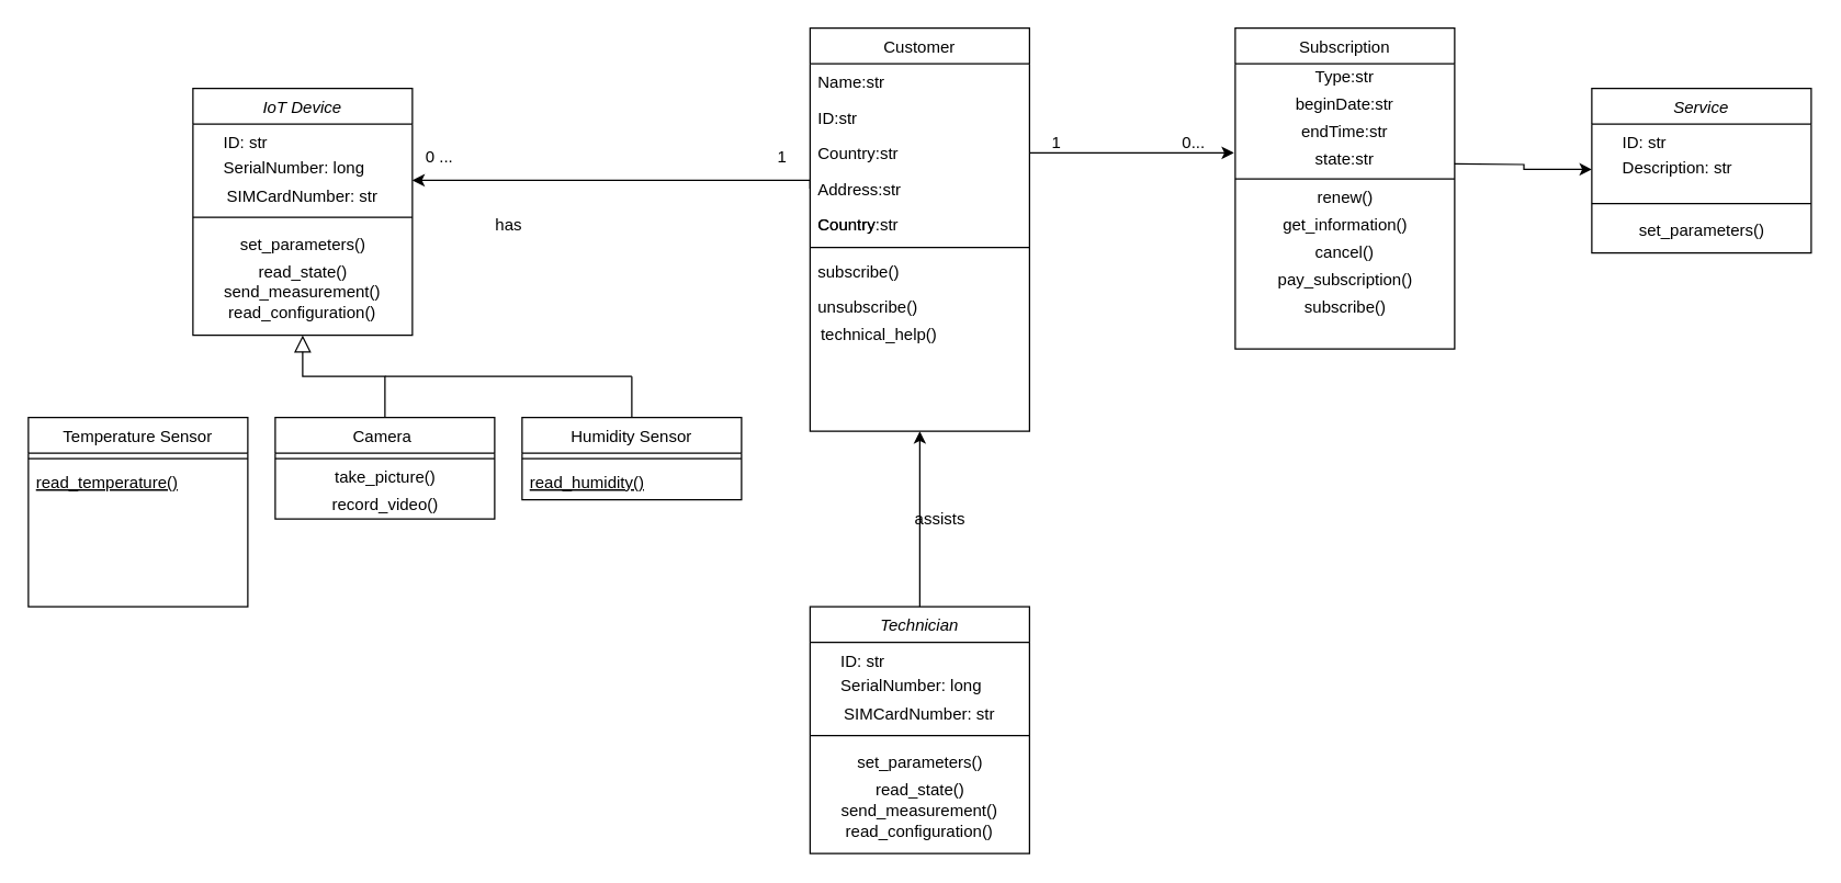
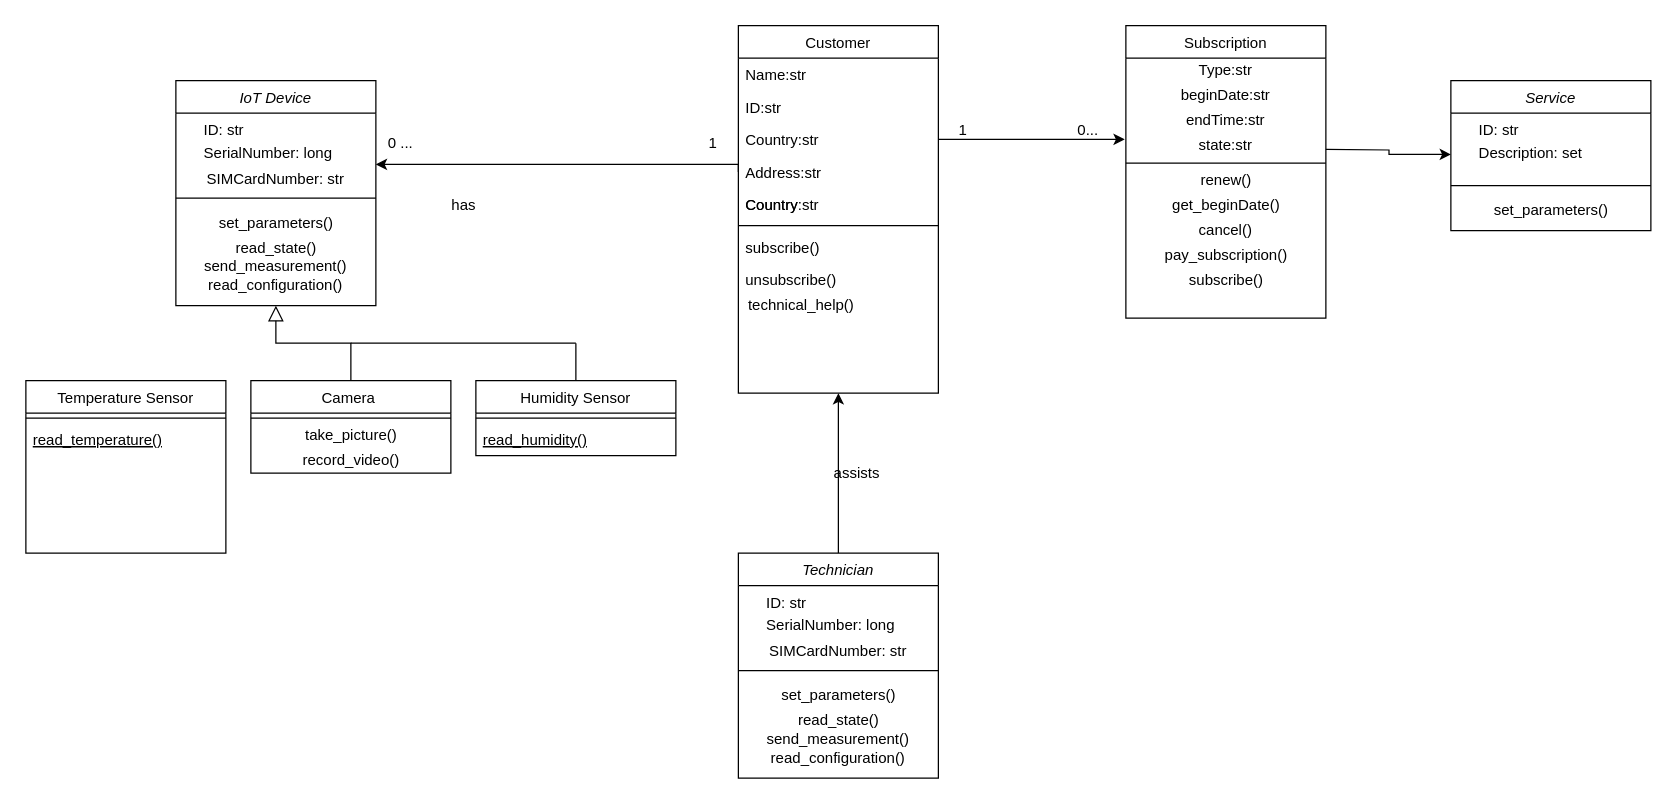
- <mxCell id="53" value="     Description: str&#10;" style="text;align=left;verticalAlign=top;spacingLeft=4;spacingRight=4;overflow=hidden;rotatable=0;points=[[0,0.5],[1,0.5]];portConstraint=eastwest;rounded=0;shadow=0;html=0;" vertex="1" parent="51"><mxGeometry y="44" width="160" height="30" as="geometry" /></mxCell>
+ <mxCell id="53" value="     Description: set&#10;" style="text;align=left;verticalAlign=top;spacingLeft=4;spacingRight=4;overflow=hidden;rotatable=0;points=[[0,0.5],[1,0.5]];portConstraint=eastwest;rounded=0;shadow=0;html=0;" vertex="1" parent="51"><mxGeometry y="44" width="160" height="30" as="geometry" /></mxCell>
- <mxCell id="44" value="get_information()" style="text;html=1;align=center;verticalAlign=middle;resizable=0;points=[];autosize=1;" vertex="1" parent="37"><mxGeometry y="134" width="160" height="20" as="geometry" /></mxCell>
+ <mxCell id="44" value="get_beginDate()" style="text;html=1;align=center;verticalAlign=middle;resizable=0;points=[];autosize=1;" vertex="1" parent="37"><mxGeometry y="134" width="160" height="20" as="geometry" /></mxCell>
